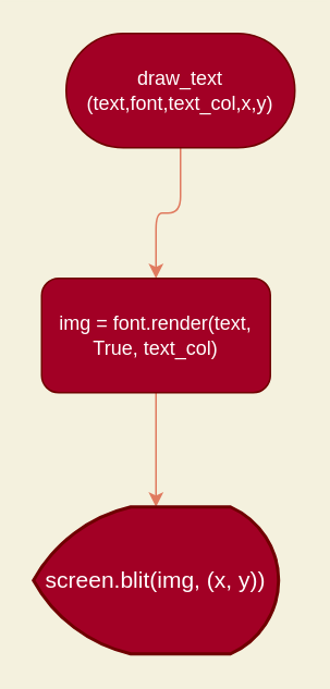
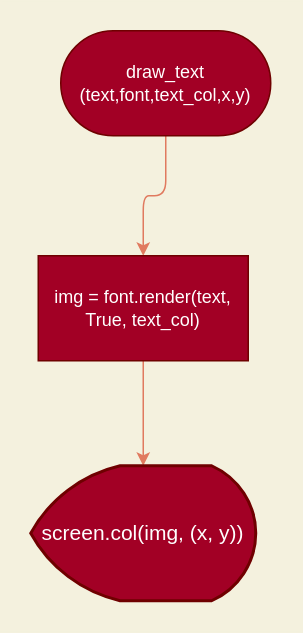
- <mxCell id="5" value="img = font.render(text, True, text_col)" style="whiteSpace=wrap;html=1;sketch=0;fontColor=#ffffff;strokeColor=#6F0000;fillColor=#a20025;rounded=1;" vertex="1" parent="1"><mxGeometry x="25" y="170" width="140" height="70" as="geometry" /></mxCell>
+ <mxCell id="5" value="img = font.render(text, True, text_col)" style="rounded=0;whiteSpace=wrap;html=1;sketch=0;fontColor=#ffffff;strokeColor=#6F0000;fillColor=#a20025;" vertex="1" parent="1"><mxGeometry x="25" y="170" width="140" height="70" as="geometry" /></mxCell>
- <mxCell id="6" value="&lt;font style=&quot;font-size: 14px&quot;&gt;screen.blit(img, (x, y))&lt;/font&gt;" style="strokeWidth=2;html=1;shape=mxgraph.flowchart.display;whiteSpace=wrap;rounded=0;sketch=0;fontColor=#ffffff;fillColor=#a20025;strokeColor=#6F0000;" vertex="1" parent="1"><mxGeometry x="20" y="310" width="150" height="90" as="geometry" /></mxCell>
+ <mxCell id="6" value="&lt;font style=&quot;font-size: 14px&quot;&gt;screen.col(img, (x, y))&lt;/font&gt;" style="strokeWidth=2;html=1;shape=mxgraph.flowchart.display;whiteSpace=wrap;rounded=0;sketch=0;fontColor=#ffffff;fillColor=#a20025;strokeColor=#6F0000;" vertex="1" parent="1"><mxGeometry x="20" y="310" width="150" height="90" as="geometry" /></mxCell>
